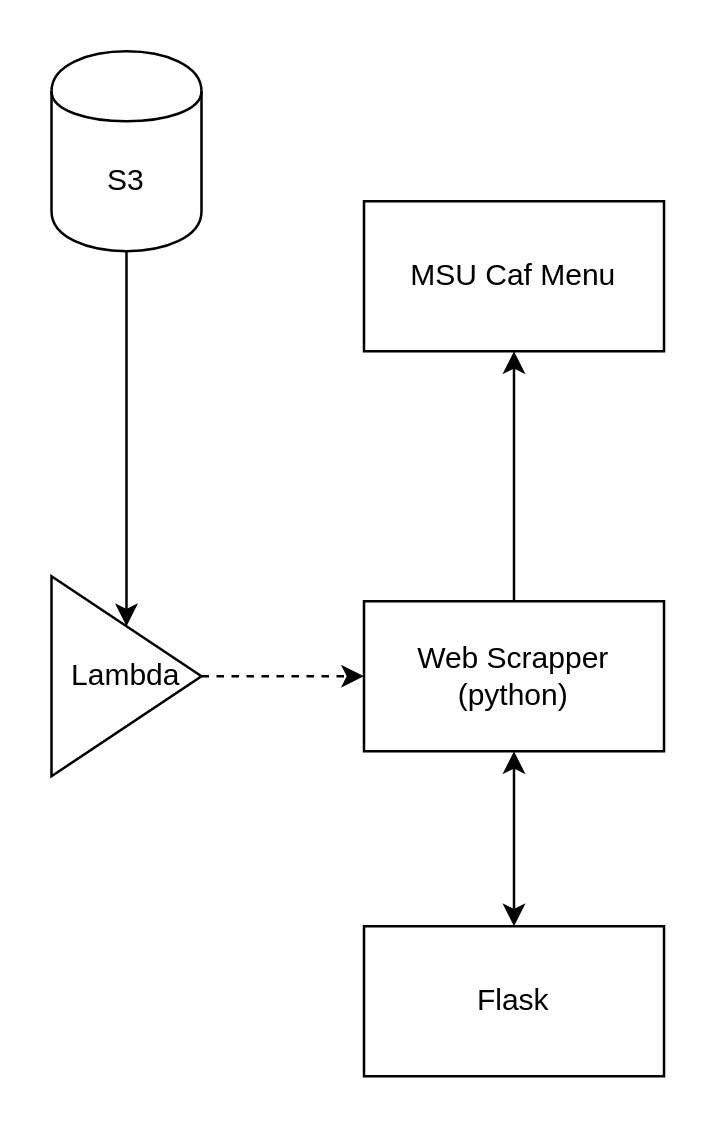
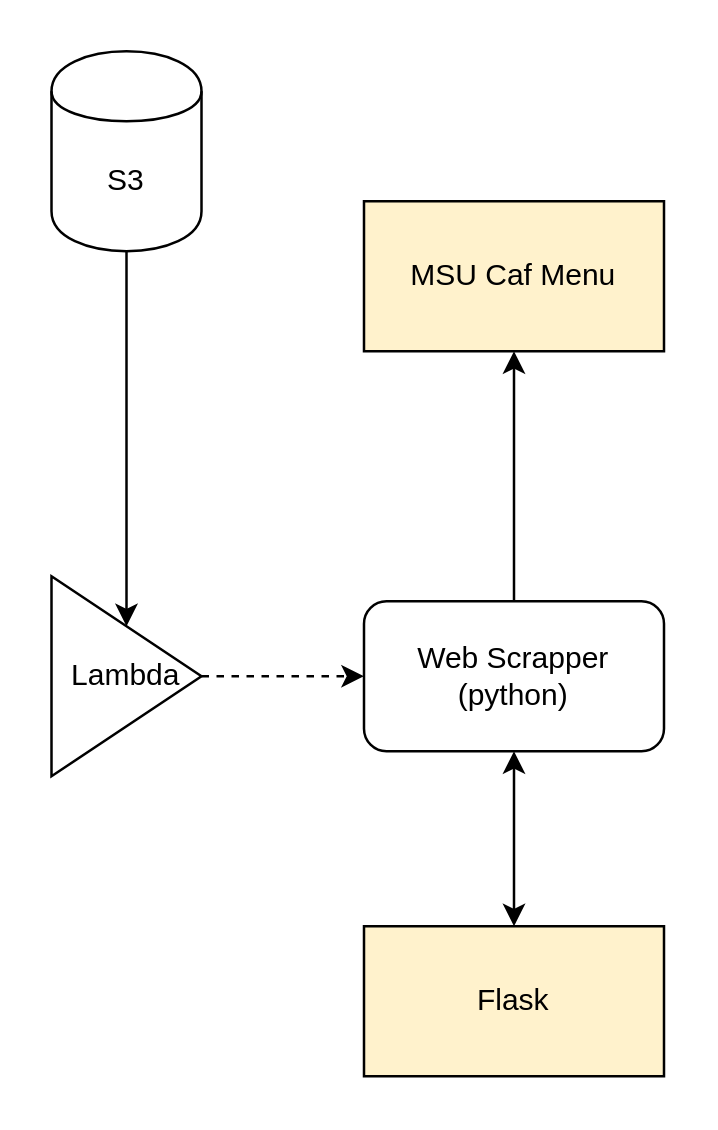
- <mxCell id="10" value="MSU Caf Menu" style="rounded=0;whiteSpace=wrap;html=1;" vertex="1" parent="1"><mxGeometry x="145" y="80" width="120" height="60" as="geometry" /></mxCell>
+ <mxCell id="10" value="MSU Caf Menu" style="rounded=0;whiteSpace=wrap;html=1;fillColor=#fff2cc;" vertex="1" parent="1"><mxGeometry x="145" y="80" width="120" height="60" as="geometry" /></mxCell>
- <mxCell id="2" value="Web Scrapper&lt;br&gt;(python)" style="rounded=0;whiteSpace=wrap;html=1;" vertex="1" parent="1"><mxGeometry x="145" y="240" width="120" height="60" as="geometry" /></mxCell>
+ <mxCell id="2" value="Web Scrapper&lt;br&gt;(python)" style="whiteSpace=wrap;html=1;rounded=1;" vertex="1" parent="1"><mxGeometry x="145" y="240" width="120" height="60" as="geometry" /></mxCell>
- <mxCell id="4" value="Flask" style="rounded=0;whiteSpace=wrap;html=1;" vertex="1" parent="1"><mxGeometry x="145" y="370" width="120" height="60" as="geometry" /></mxCell>
+ <mxCell id="4" value="Flask" style="rounded=0;whiteSpace=wrap;html=1;fillColor=#fff2cc;" vertex="1" parent="1"><mxGeometry x="145" y="370" width="120" height="60" as="geometry" /></mxCell>
